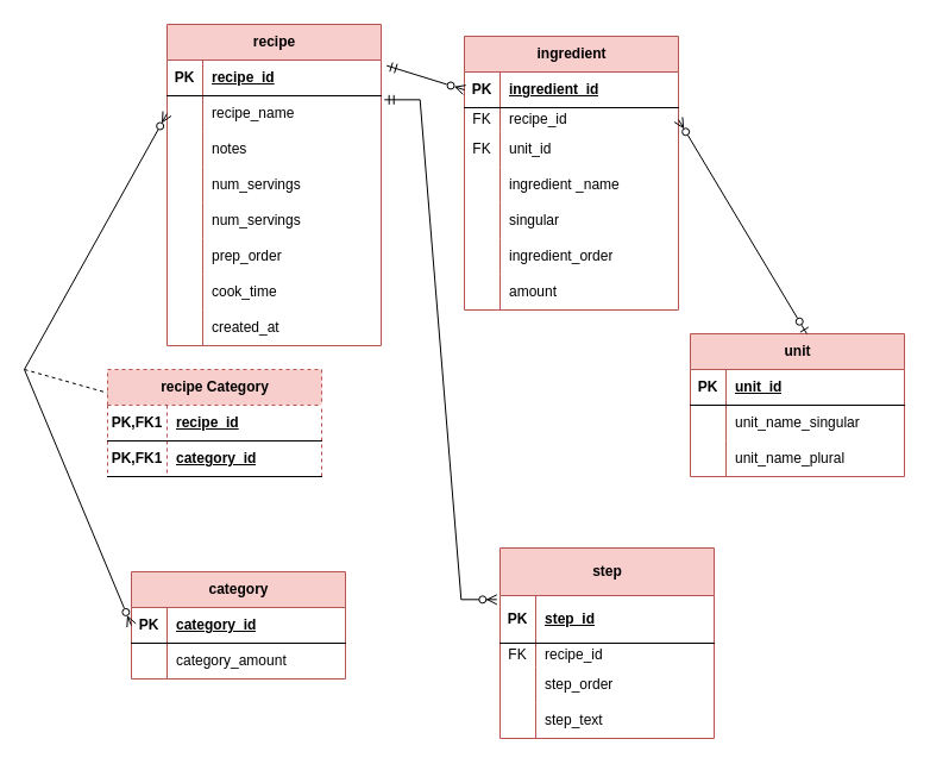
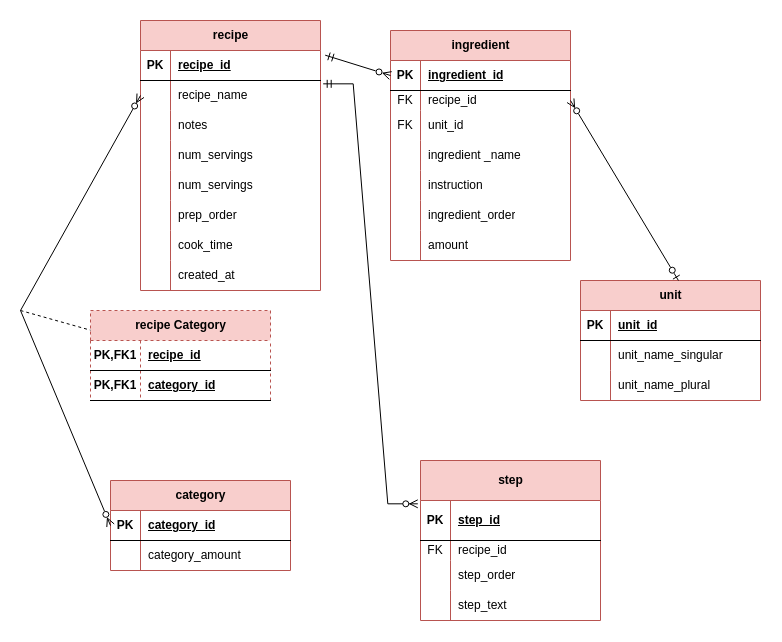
- <mxCell id="42" value="singular" style="shape=partialRectangle;connectable=0;fillColor=none;top=0;left=0;bottom=0;right=0;align=left;spacingLeft=6;overflow=hidden;whiteSpace=wrap;html=1;" parent="40" vertex="1"><mxGeometry x="30" width="150" height="30" as="geometry"><mxRectangle width="150" height="30" as="alternateBounds" /></mxGeometry></mxCell>
+ <mxCell id="42" value="instruction" style="shape=partialRectangle;connectable=0;fillColor=none;top=0;left=0;bottom=0;right=0;align=left;spacingLeft=6;overflow=hidden;whiteSpace=wrap;html=1;" parent="40" vertex="1"><mxGeometry x="30" width="150" height="30" as="geometry"><mxRectangle width="150" height="30" as="alternateBounds" /></mxGeometry></mxCell>
